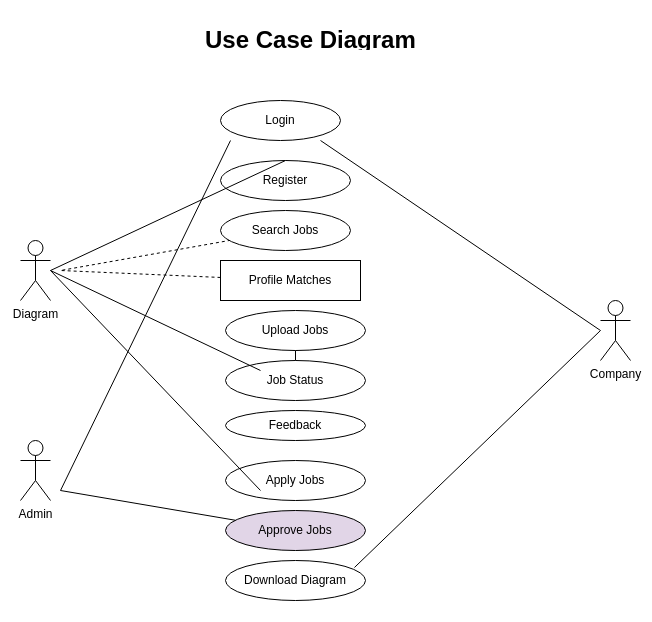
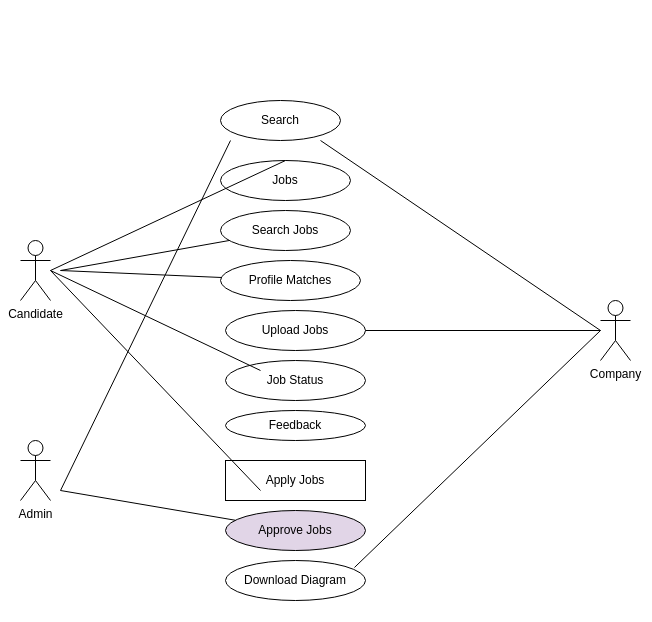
- <mxCell id="22" value="&lt;h1&gt;Use Case Diagram&amp;nbsp;&lt;/h1&gt;" style="text;html=1;strokeColor=none;fillColor=none;spacing=5;spacingTop=-20;whiteSpace=wrap;overflow=hidden;rounded=0;" vertex="1" parent="1"><mxGeometry x="200" y="20" width="250" height="30" as="geometry" /></mxCell>
- <mxCell id="5" value="Login" style="ellipse;whiteSpace=wrap;html=1;" vertex="1" parent="1"><mxGeometry x="220" y="100" width="120" height="40" as="geometry" /></mxCell>
+ <mxCell id="5" value="Search" style="ellipse;whiteSpace=wrap;html=1;" vertex="1" parent="1"><mxGeometry x="220" y="100" width="120" height="40" as="geometry" /></mxCell>
- <mxCell id="6" value="Register" style="ellipse;whiteSpace=wrap;html=1;" vertex="1" parent="1"><mxGeometry x="220" y="160" width="130" height="40" as="geometry" /></mxCell>
+ <mxCell id="6" value="Jobs" style="ellipse;whiteSpace=wrap;html=1;" vertex="1" parent="1"><mxGeometry x="220" y="160" width="130" height="40" as="geometry" /></mxCell>
- <mxCell id="15" value="" style="endArrow=none;html=1;rounded=0;dashed=1;" edge="1" parent="1" source="14" target="7"><mxGeometry width="50" height="50" relative="1" as="geometry"><mxPoint x="300" y="380" as="sourcePoint" /><mxPoint x="350" y="330" as="targetPoint" /><Array as="points"><mxPoint x="60" y="270" /></Array></mxGeometry></mxCell>
+ <mxCell id="15" value="" style="endArrow=none;html=1;rounded=0;" edge="1" parent="1" source="14" target="7"><mxGeometry width="50" height="50" relative="1" as="geometry"><mxPoint x="300" y="380" as="sourcePoint" /><mxPoint x="350" y="330" as="targetPoint" /><Array as="points"><mxPoint x="60" y="270" /></Array></mxGeometry></mxCell>
- <mxCell id="14" value="Profile Matches" style="whiteSpace=wrap;html=1;rounded=0;" vertex="1" parent="1"><mxGeometry x="220" y="260" width="140" height="40" as="geometry" /></mxCell>
+ <mxCell id="14" value="Profile Matches" style="ellipse;whiteSpace=wrap;html=1;" vertex="1" parent="1"><mxGeometry x="220" y="260" width="140" height="40" as="geometry" /></mxCell>
- <mxCell id="2" value="Diagram" style="shape=umlActor;verticalLabelPosition=bottom;verticalAlign=top;html=1;outlineConnect=0;" vertex="1" parent="1"><mxGeometry x="20" y="240" width="30" height="60" as="geometry" /></mxCell>
+ <mxCell id="2" value="Candidate" style="shape=umlActor;verticalLabelPosition=bottom;verticalAlign=top;html=1;outlineConnect=0;" vertex="1" parent="1"><mxGeometry x="20" y="240" width="30" height="60" as="geometry" /></mxCell>
- <mxCell id="18" value="" style="endArrow=none;html=1;rounded=0;" edge="1" parent="1" source="8" target="13"><mxGeometry width="50" height="50" relative="1" as="geometry"><mxPoint x="300" y="380" as="sourcePoint" /><mxPoint x="350" y="330" as="targetPoint" /></mxGeometry></mxCell>
+ <mxCell id="18" value="" style="endArrow=none;html=1;rounded=0;" edge="1" parent="1" source="8" target="4"><mxGeometry width="50" height="50" relative="1" as="geometry"><mxPoint x="300" y="380" as="sourcePoint" /><mxPoint x="350" y="330" as="targetPoint" /></mxGeometry></mxCell>
- <mxCell id="10" value="Apply Jobs" style="ellipse;whiteSpace=wrap;html=1;" vertex="1" parent="1"><mxGeometry x="225" y="460" width="140" height="40" as="geometry" /></mxCell>
+ <mxCell id="10" value="Apply Jobs" style="whiteSpace=wrap;html=1;rounded=0;" vertex="1" parent="1"><mxGeometry x="225" y="460" width="140" height="40" as="geometry" /></mxCell>
